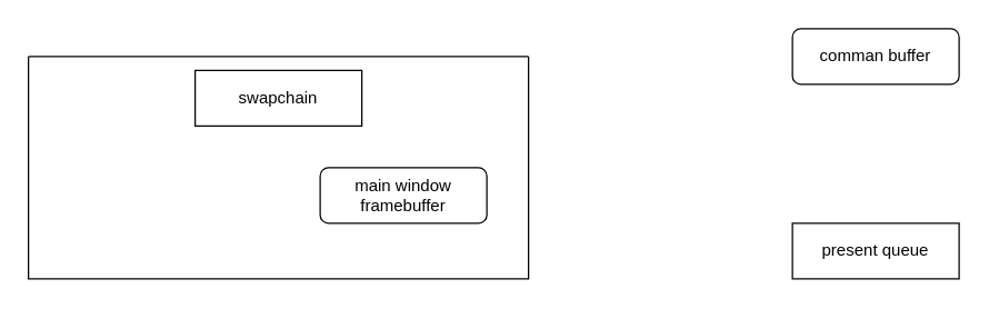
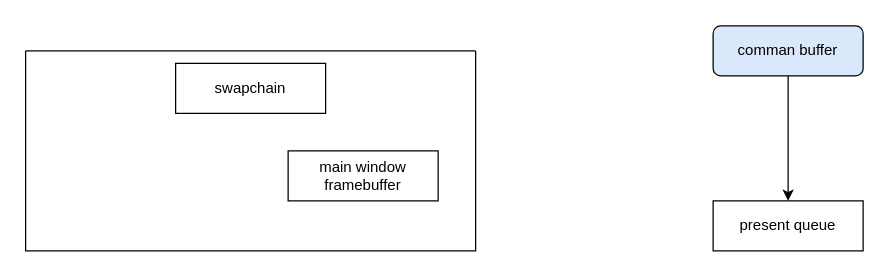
- <mxCell id="5" value="comman buffer&lt;br&gt;" style="rounded=1;whiteSpace=wrap;html=1;" vertex="1" parent="1"><mxGeometry x="570" y="20" width="120" height="40" as="geometry" /></mxCell>
+ <mxCell id="5" value="comman buffer&lt;br&gt;" style="rounded=1;whiteSpace=wrap;html=1;fillColor=#dae8fc;" vertex="1" parent="1"><mxGeometry x="570" y="20" width="120" height="40" as="geometry" /></mxCell>
+ <mxCell id="6" value="" style="endArrow=classic;html=1;exitX=0.5;exitY=1;exitDx=0;exitDy=0;" edge="1" parent="1" source="5" target="4"><mxGeometry width="50" height="50" relative="1" as="geometry"><mxPoint x="600" y="100" as="sourcePoint" /><mxPoint x="650" y="50" as="targetPoint" /><Array as="points"><mxPoint x="630" y="70" /></Array></mxGeometry></mxCell>
- <mxCell id="3" value="main window framebuffer&lt;br&gt;" style="whiteSpace=wrap;html=1;rounded=1;" vertex="1" parent="1"><mxGeometry x="230" y="120" width="120" height="40" as="geometry" /></mxCell>
+ <mxCell id="3" value="main window framebuffer&lt;br&gt;" style="rounded=0;whiteSpace=wrap;html=1;" vertex="1" parent="1"><mxGeometry x="230" y="120" width="120" height="40" as="geometry" /></mxCell>
